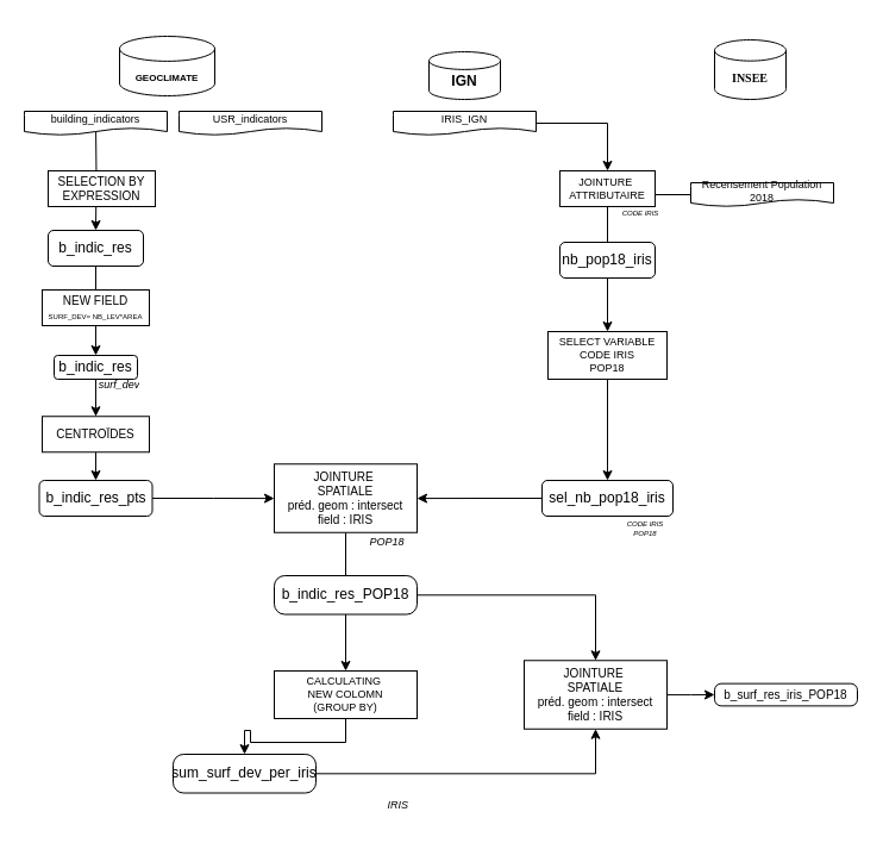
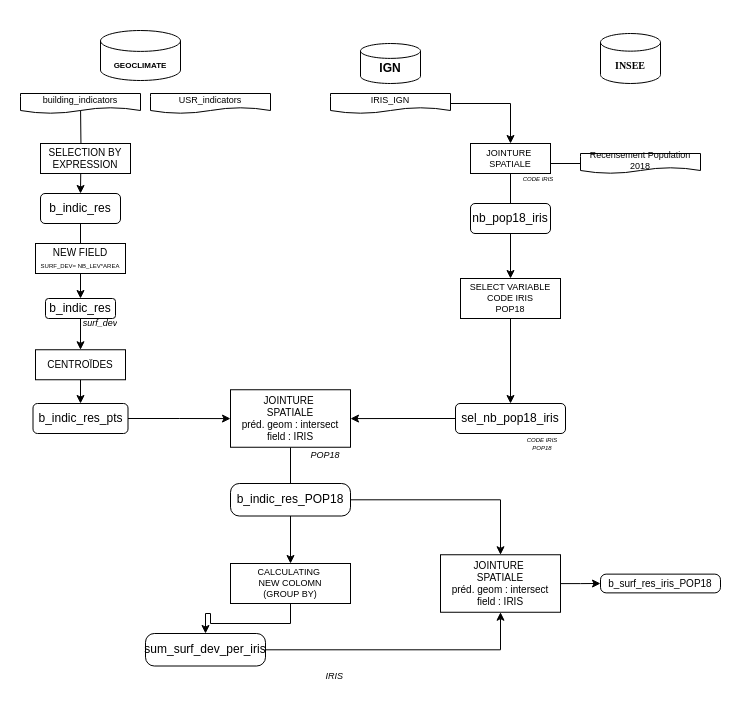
- <mxCell id="24" value="&lt;div&gt;JOINTURE&amp;nbsp;&lt;/div&gt;&lt;div&gt;ATTRIBUTAIRE&lt;/div&gt;" style="rounded=0;whiteSpace=wrap;html=1;fontSize=9;" vertex="1" parent="1"><mxGeometry x="470" y="143" width="80" height="30" as="geometry" /></mxCell>
+ <mxCell id="24" value="&lt;div&gt;JOINTURE&amp;nbsp;&lt;/div&gt;&lt;div&gt;SPATIALE&lt;/div&gt;" style="rounded=0;whiteSpace=wrap;html=1;fontSize=9;" vertex="1" parent="1"><mxGeometry x="470" y="143" width="80" height="30" as="geometry" /></mxCell>
